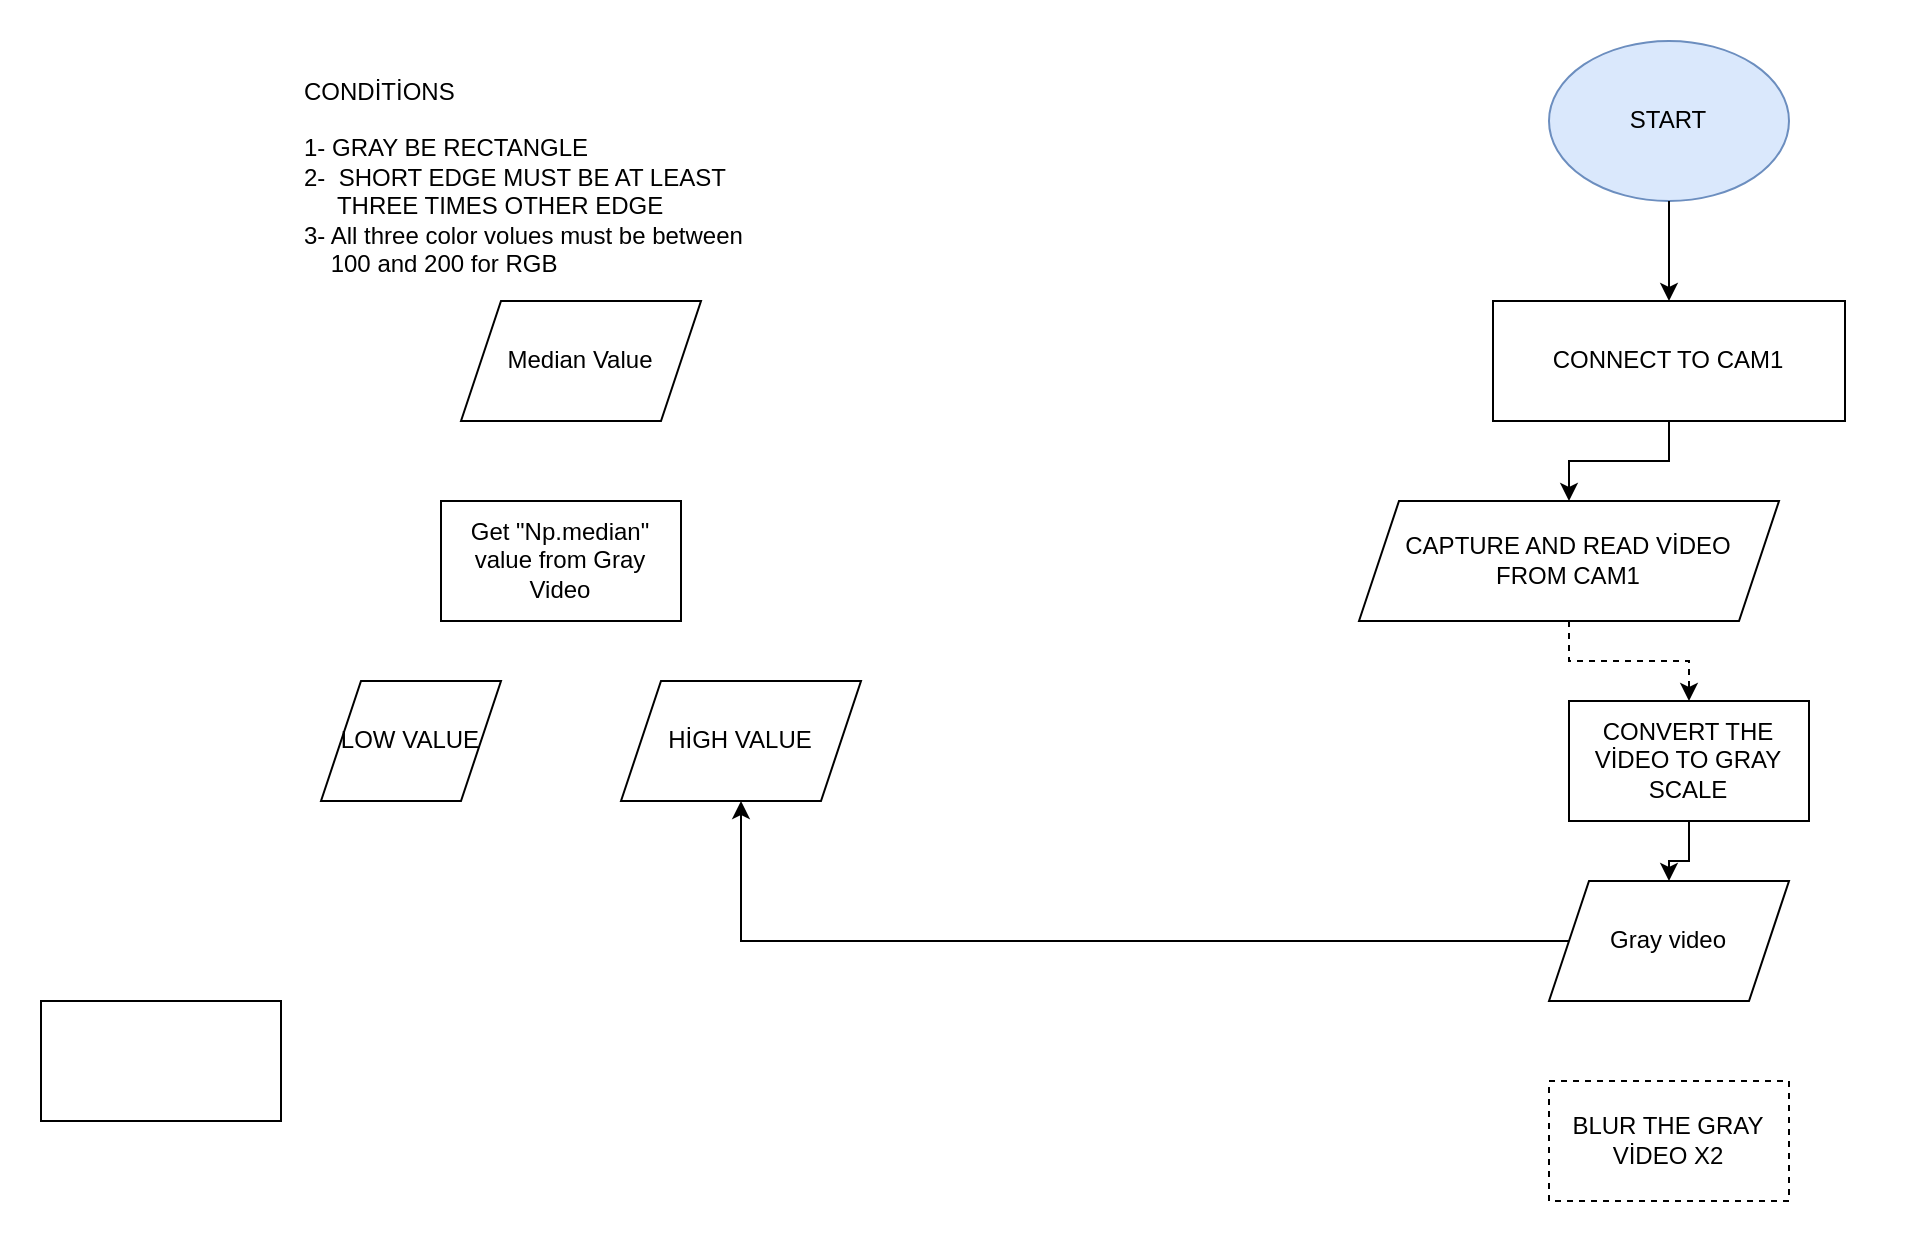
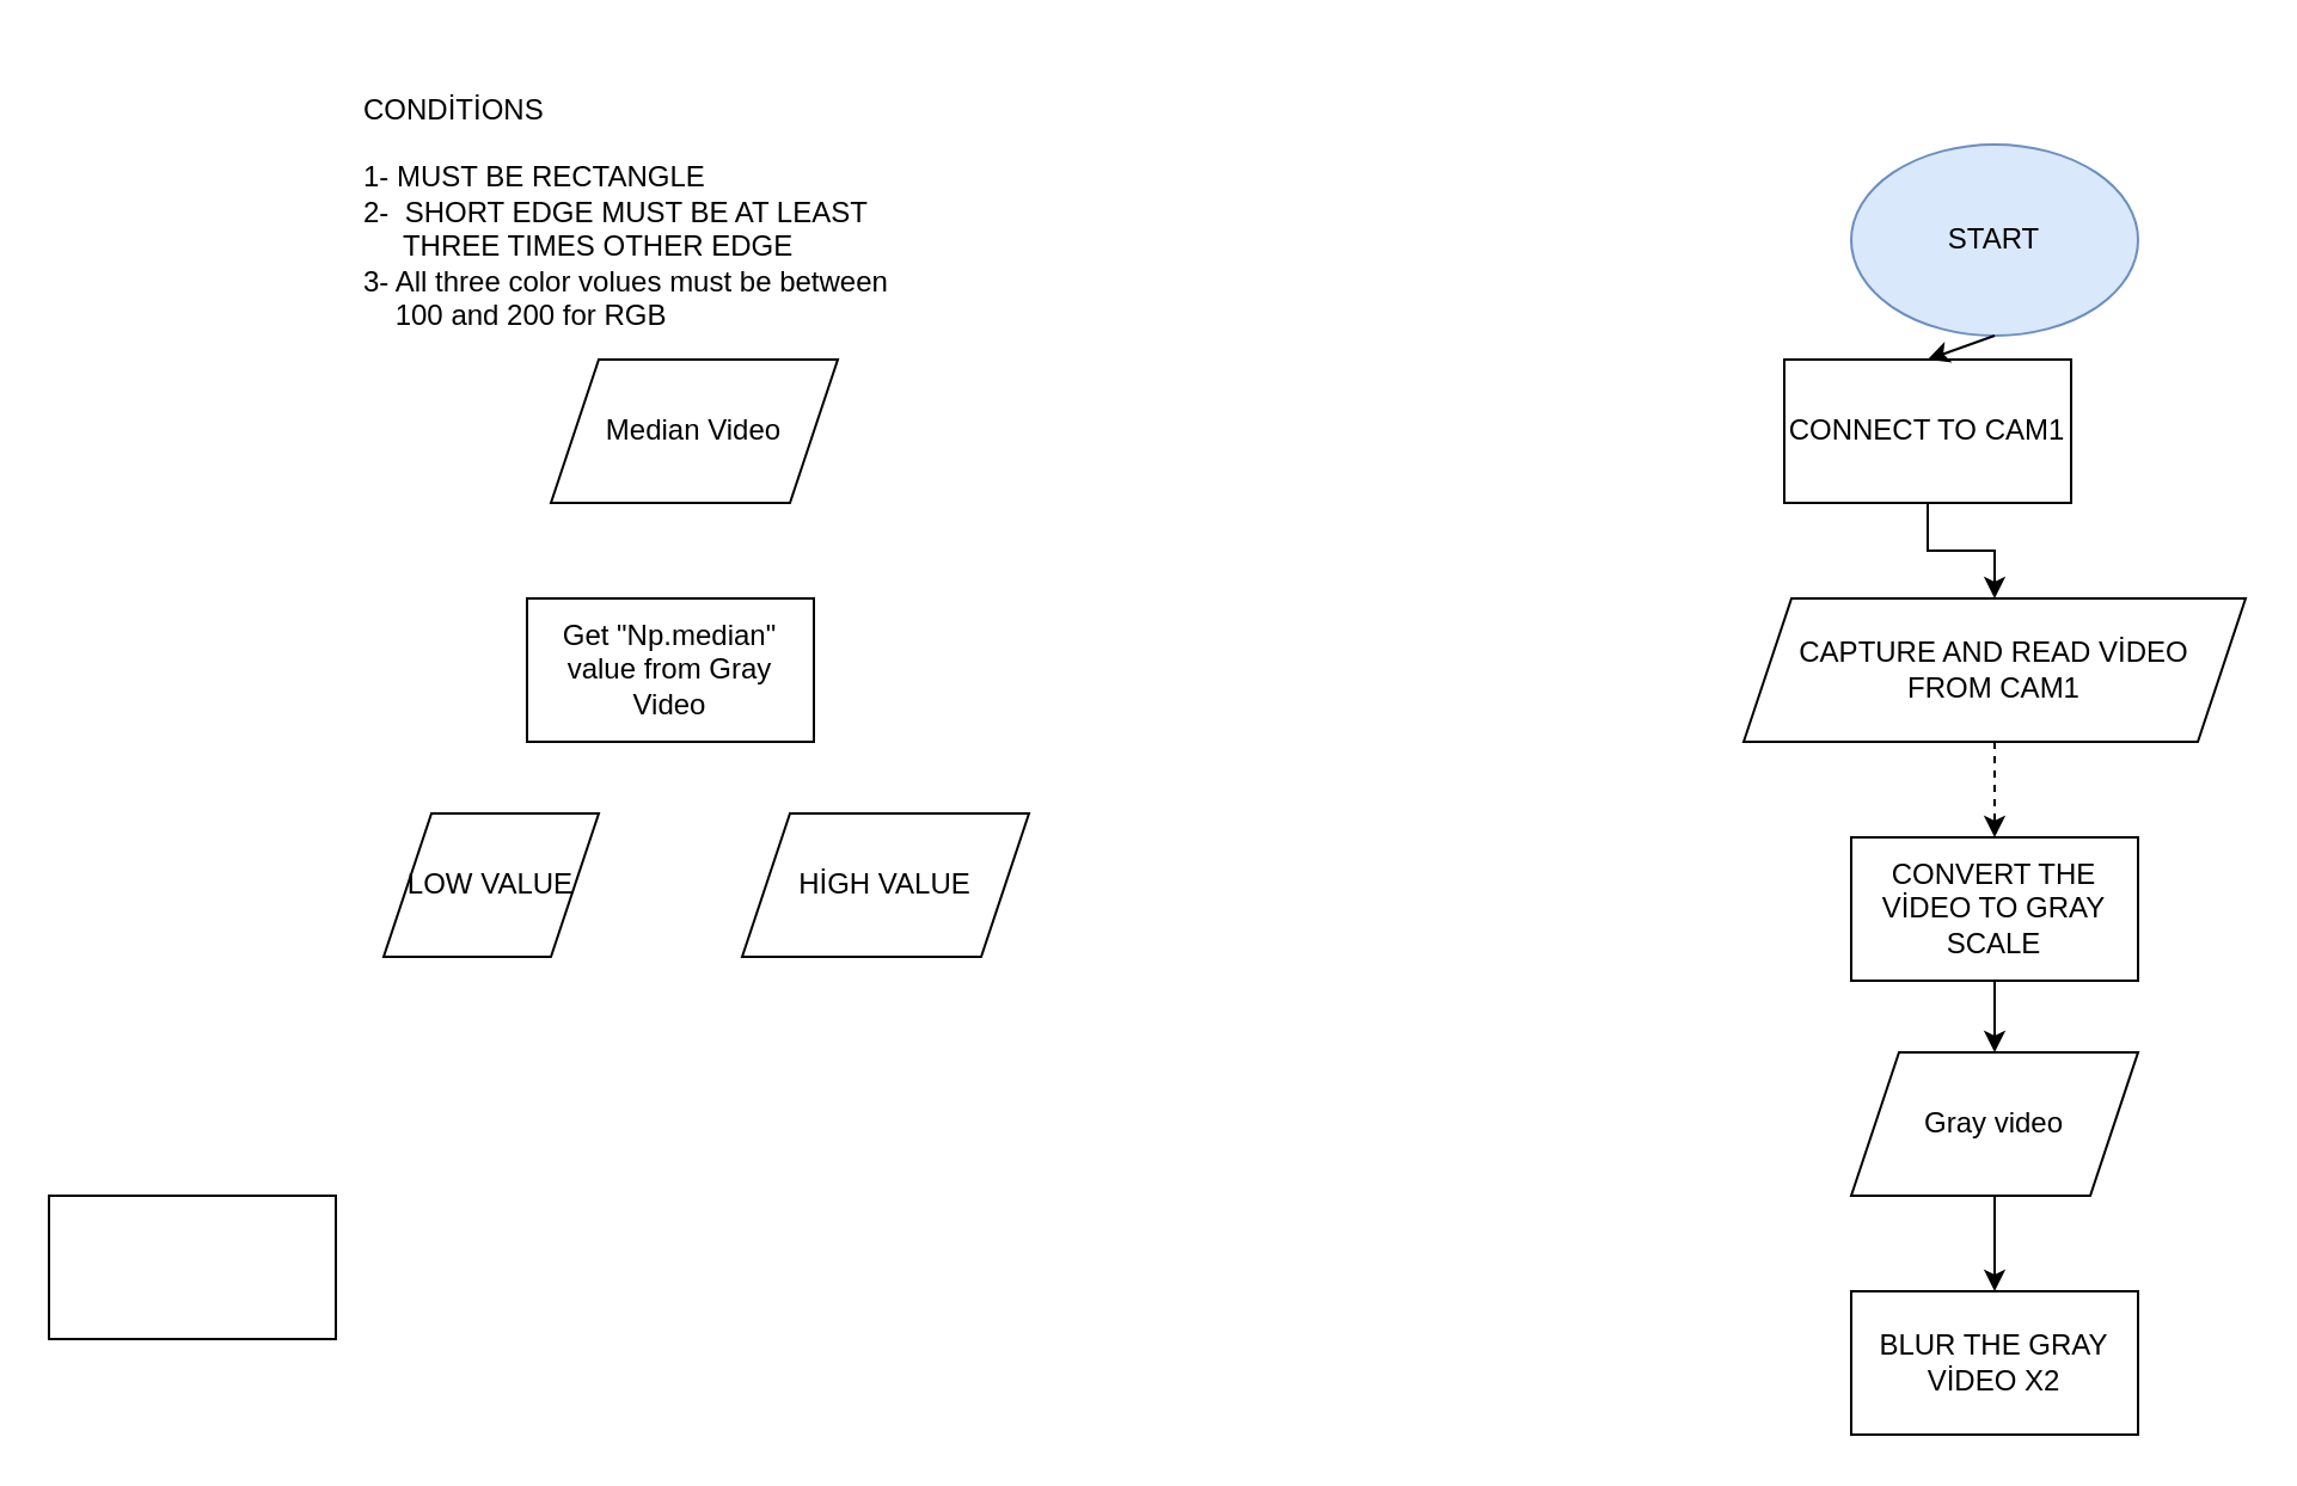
- <mxCell id="2" value="&lt;div&gt;START&lt;br&gt;&lt;/div&gt;" style="ellipse;whiteSpace=wrap;html=1;fillColor=#dae8fc;strokeColor=#6c8ebf;" vertex="1" parent="1"><mxGeometry x="774" y="20" width="120" height="80" as="geometry" /></mxCell>
+ <mxCell id="2" value="&lt;div&gt;START&lt;br&gt;&lt;/div&gt;" style="ellipse;whiteSpace=wrap;html=1;fillColor=#dae8fc;strokeColor=#6c8ebf;" vertex="1" parent="1"><mxGeometry x="774" y="60" width="120" height="80" as="geometry" /></mxCell>
- <mxCell id="10" value="&lt;div align=&quot;left&quot;&gt;CONDİTİONS&lt;/div&gt;&lt;div align=&quot;left&quot;&gt;&lt;br&gt;&lt;/div&gt;&lt;div align=&quot;left&quot;&gt;1- GRAY BE RECTANGLE&lt;/div&gt;&lt;div align=&quot;left&quot;&gt;2-&amp;nbsp; SHORT EDGE MUST BE AT LEAST &lt;br&gt;&lt;/div&gt;&lt;div align=&quot;left&quot;&gt;&amp;nbsp;&amp;nbsp;&amp;nbsp;&amp;nbsp; THREE TIMES OTHER EDGE&lt;/div&gt;&lt;div align=&quot;left&quot;&gt;3- All three color volues must be between &lt;br&gt;&lt;/div&gt;&lt;div align=&quot;left&quot;&gt;&amp;nbsp;&amp;nbsp;&amp;nbsp; 100 and 200 for RGB&lt;/div&gt;&lt;div align=&quot;left&quot;&gt;&lt;br&gt;&lt;/div&gt;&lt;div align=&quot;left&quot;&gt;&lt;br&gt;&lt;/div&gt;&lt;div align=&quot;left&quot;&gt;&lt;br&gt;&lt;/div&gt;" style="text;html=1;resizable=0;autosize=1;align=left;verticalAlign=middle;points=[];fillColor=none;strokeColor=none;rounded=0;" vertex="1" parent="1"><mxGeometry x="150" y="30" width="240" height="160" as="geometry" /></mxCell>
+ <mxCell id="10" value="&lt;div align=&quot;left&quot;&gt;CONDİTİONS&lt;/div&gt;&lt;div align=&quot;left&quot;&gt;&lt;br&gt;&lt;/div&gt;&lt;div align=&quot;left&quot;&gt;1- MUST BE RECTANGLE&lt;/div&gt;&lt;div align=&quot;left&quot;&gt;2-&amp;nbsp; SHORT EDGE MUST BE AT LEAST &lt;br&gt;&lt;/div&gt;&lt;div align=&quot;left&quot;&gt;&amp;nbsp;&amp;nbsp;&amp;nbsp;&amp;nbsp; THREE TIMES OTHER EDGE&lt;/div&gt;&lt;div align=&quot;left&quot;&gt;3- All three color volues must be between &lt;br&gt;&lt;/div&gt;&lt;div align=&quot;left&quot;&gt;&amp;nbsp;&amp;nbsp;&amp;nbsp; 100 and 200 for RGB&lt;/div&gt;&lt;div align=&quot;left&quot;&gt;&lt;br&gt;&lt;/div&gt;&lt;div align=&quot;left&quot;&gt;&lt;br&gt;&lt;/div&gt;&lt;div align=&quot;left&quot;&gt;&lt;br&gt;&lt;/div&gt;" style="text;html=1;resizable=0;autosize=1;align=left;verticalAlign=middle;points=[];fillColor=none;strokeColor=none;rounded=0;" vertex="1" parent="1"><mxGeometry x="150" y="30" width="240" height="160" as="geometry" /></mxCell>
- <mxCell id="15" value="Median Value" style="shape=parallelogram;perimeter=parallelogramPerimeter;whiteSpace=wrap;html=1;fixedSize=1;" vertex="1" parent="1"><mxGeometry x="230" y="150" width="120" height="60" as="geometry" /></mxCell>
+ <mxCell id="15" value="Median Video" style="shape=parallelogram;perimeter=parallelogramPerimeter;whiteSpace=wrap;html=1;fixedSize=1;" vertex="1" parent="1"><mxGeometry x="230" y="150" width="120" height="60" as="geometry" /></mxCell>
- <mxCell id="4" value="CONNECT TO CAM1" style="rounded=0;whiteSpace=wrap;html=1;fontFamily=Helvetica;fontSize=12;fontColor=default;align=center;strokeColor=default;fillColor=default;" vertex="1" parent="1"><mxGeometry x="746" y="150" width="176" height="60" as="geometry" /></mxCell>
+ <mxCell id="4" value="CONNECT TO CAM1" style="rounded=0;whiteSpace=wrap;html=1;fontFamily=Helvetica;fontSize=12;fontColor=default;align=center;strokeColor=default;fillColor=default;" vertex="1" parent="1"><mxGeometry x="746" y="150" width="120" height="60" as="geometry" /></mxCell>
- <mxCell id="7" value="&lt;div&gt;CAPTURE AND READ VİDEO &lt;br&gt;&lt;/div&gt;&lt;div&gt;FROM CAM1&lt;/div&gt;" style="shape=parallelogram;perimeter=parallelogramPerimeter;whiteSpace=wrap;html=1;fixedSize=1;" vertex="1" parent="1"><mxGeometry x="679" y="250" width="210" height="60" as="geometry" /></mxCell>
+ <mxCell id="7" value="&lt;div&gt;CAPTURE AND READ VİDEO &lt;br&gt;&lt;/div&gt;&lt;div&gt;FROM CAM1&lt;/div&gt;" style="shape=parallelogram;perimeter=parallelogramPerimeter;whiteSpace=wrap;html=1;fixedSize=1;" vertex="1" parent="1"><mxGeometry x="729" y="250" width="210" height="60" as="geometry" /></mxCell>
- <mxCell id="9" value="CONVERT THE VİDEO TO GRAY SCALE" style="rounded=0;whiteSpace=wrap;html=1;" vertex="1" parent="1"><mxGeometry x="784" y="350" width="120" height="60" as="geometry" /></mxCell>
+ <mxCell id="9" value="CONVERT THE VİDEO TO GRAY SCALE" style="rounded=0;whiteSpace=wrap;html=1;" vertex="1" parent="1"><mxGeometry x="774" y="350" width="120" height="60" as="geometry" /></mxCell>
- <mxCell id="17" style="edgeStyle=orthogonalEdgeStyle;rounded=0;orthogonalLoop=1;jettySize=auto;html=1;" edge="1" parent="1" source="18" target="13"><mxGeometry relative="1" as="geometry" /></mxCell>
+ <mxCell id="17" style="edgeStyle=orthogonalEdgeStyle;rounded=0;orthogonalLoop=1;jettySize=auto;html=1;entryX=0.5;entryY=0;entryDx=0;entryDy=0;" edge="1" parent="1" source="18" target="11"><mxGeometry relative="1" as="geometry" /></mxCell>
- <mxCell id="11" value="BLUR THE GRAY VİDEO X2" style="rounded=0;whiteSpace=wrap;html=1;dashed=1;" vertex="1" parent="1"><mxGeometry x="774" y="540" width="120" height="60" as="geometry" /></mxCell>
+ <mxCell id="11" value="BLUR THE GRAY VİDEO X2" style="rounded=0;whiteSpace=wrap;html=1;" vertex="1" parent="1"><mxGeometry x="774" y="540" width="120" height="60" as="geometry" /></mxCell>
